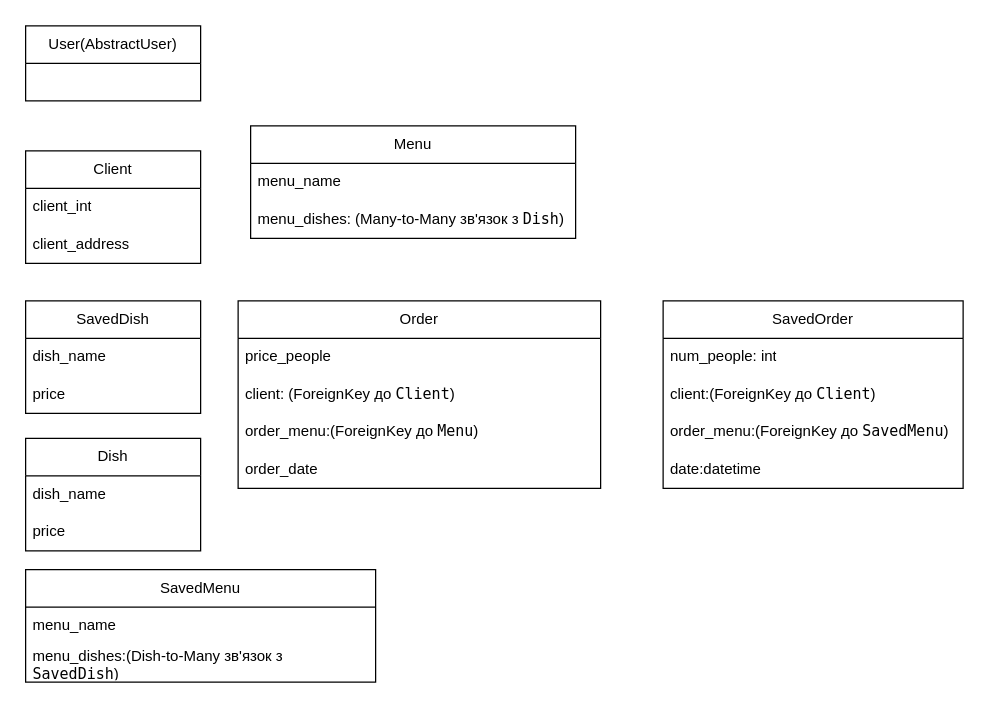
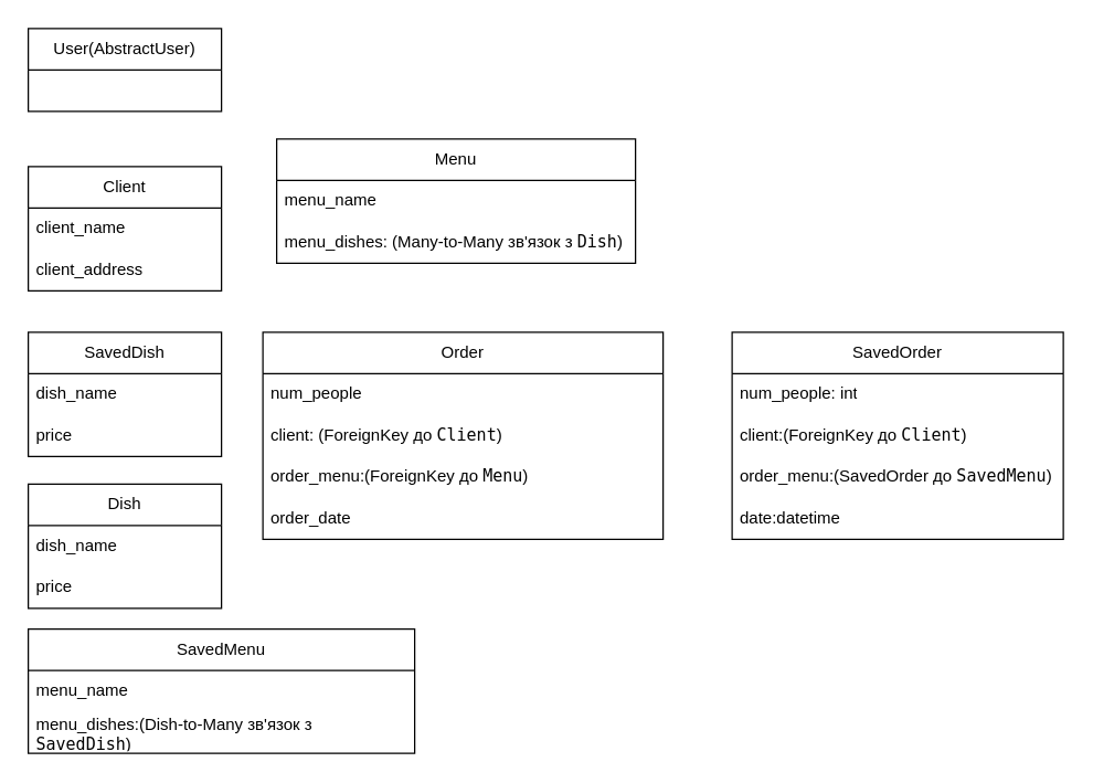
- <mxCell id="3" value="client_int" style="text;strokeColor=none;fillColor=none;align=left;verticalAlign=middle;spacingLeft=4;spacingRight=4;overflow=hidden;points=[[0,0.5],[1,0.5]];portConstraint=eastwest;rotatable=0;whiteSpace=wrap;html=1;" vertex="1" parent="2"><mxGeometry y="30" width="140" height="30" as="geometry" /></mxCell>
+ <mxCell id="3" value="client_name" style="text;strokeColor=none;fillColor=none;align=left;verticalAlign=middle;spacingLeft=4;spacingRight=4;overflow=hidden;points=[[0,0.5],[1,0.5]];portConstraint=eastwest;rotatable=0;whiteSpace=wrap;html=1;" vertex="1" parent="2"><mxGeometry y="30" width="140" height="30" as="geometry" /></mxCell>
- <mxCell id="19" value="price_people" style="text;strokeColor=none;fillColor=none;align=left;verticalAlign=middle;spacingLeft=4;spacingRight=4;overflow=hidden;points=[[0,0.5],[1,0.5]];portConstraint=eastwest;rotatable=0;whiteSpace=wrap;html=1;" vertex="1" parent="18"><mxGeometry y="30" width="290" height="30" as="geometry" /></mxCell>
+ <mxCell id="19" value="num_people" style="text;strokeColor=none;fillColor=none;align=left;verticalAlign=middle;spacingLeft=4;spacingRight=4;overflow=hidden;points=[[0,0.5],[1,0.5]];portConstraint=eastwest;rotatable=0;whiteSpace=wrap;html=1;" vertex="1" parent="18"><mxGeometry y="30" width="290" height="30" as="geometry" /></mxCell>
- <mxCell id="26" value="order_menu:(ForeignKey до &lt;code&gt;SavedMenu&lt;/code&gt;)" style="text;strokeColor=none;fillColor=none;align=left;verticalAlign=middle;spacingLeft=4;spacingRight=4;overflow=hidden;points=[[0,0.5],[1,0.5]];portConstraint=eastwest;rotatable=0;whiteSpace=wrap;html=1;" vertex="1" parent="23"><mxGeometry y="90" width="240" height="30" as="geometry" /></mxCell>
+ <mxCell id="26" value="order_menu:(SavedOrder до &lt;code&gt;SavedMenu&lt;/code&gt;)" style="text;strokeColor=none;fillColor=none;align=left;verticalAlign=middle;spacingLeft=4;spacingRight=4;overflow=hidden;points=[[0,0.5],[1,0.5]];portConstraint=eastwest;rotatable=0;whiteSpace=wrap;html=1;" vertex="1" parent="23"><mxGeometry y="90" width="240" height="30" as="geometry" /></mxCell>
